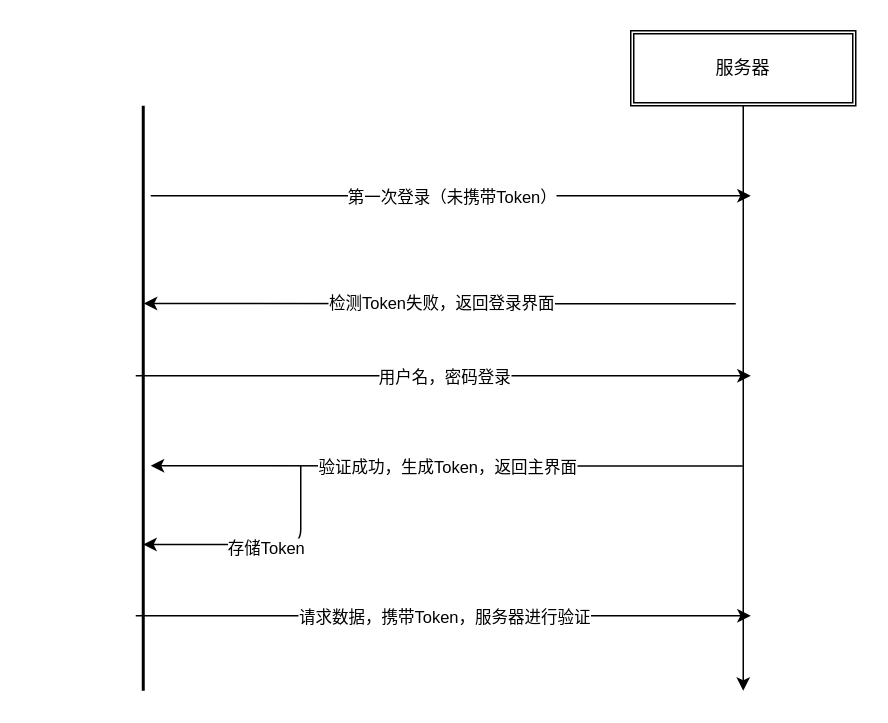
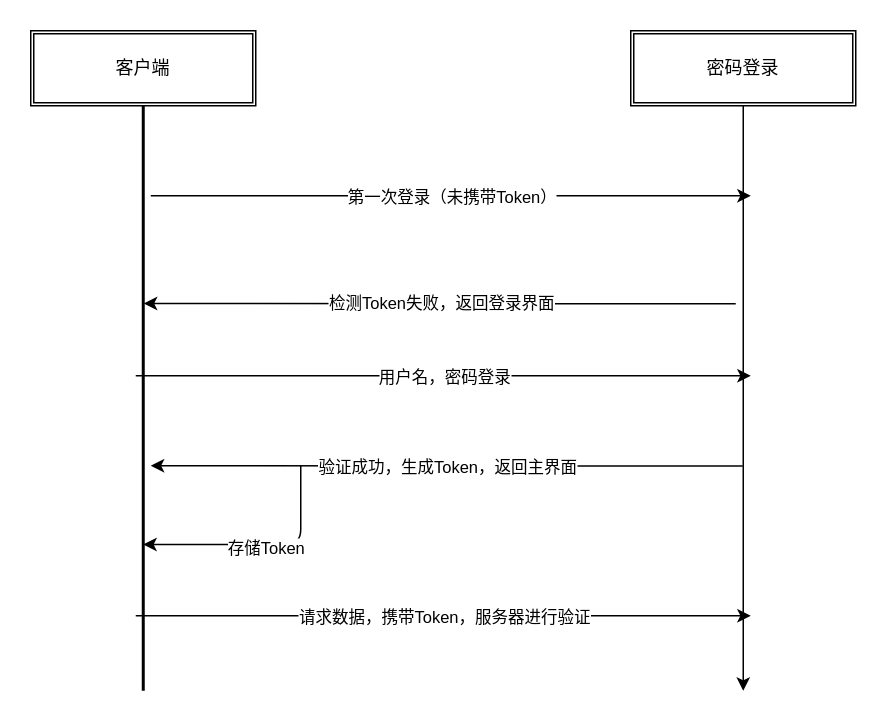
+ <mxCell id="2" value="客户端" style="shape=ext;double=1;rounded=0;whiteSpace=wrap;html=1;" parent="1" vertex="1"><mxGeometry x="20" y="20" width="150" height="50" as="geometry" /></mxCell>
- <mxCell id="4" value="服务器" style="shape=ext;double=1;rounded=0;whiteSpace=wrap;html=1;" parent="1" vertex="1"><mxGeometry x="420" y="20" width="150" height="50" as="geometry" /></mxCell>
+ <mxCell id="4" value="密码登录" style="shape=ext;double=1;rounded=0;whiteSpace=wrap;html=1;" parent="1" vertex="1"><mxGeometry x="420" y="20" width="150" height="50" as="geometry" /></mxCell>
